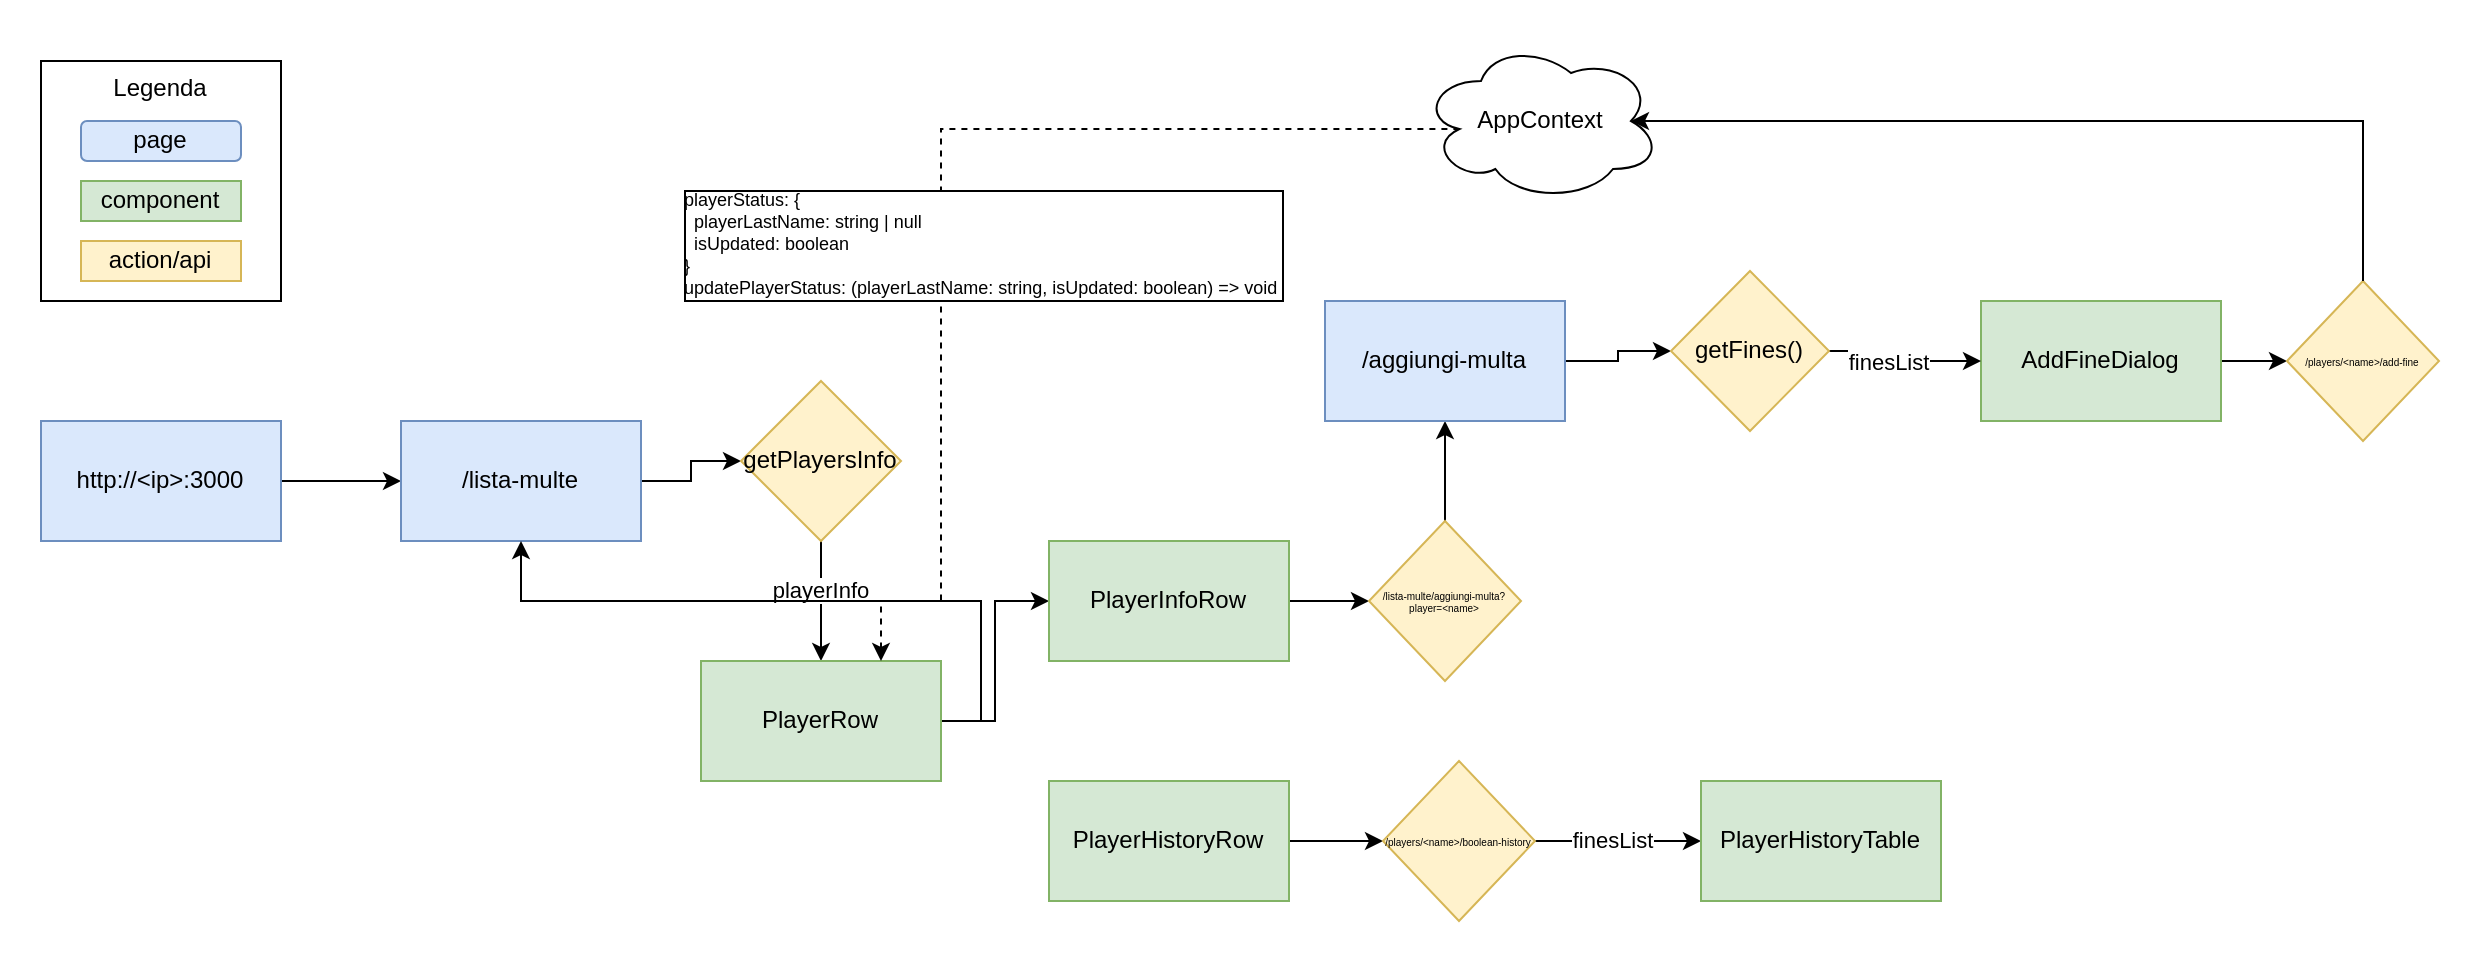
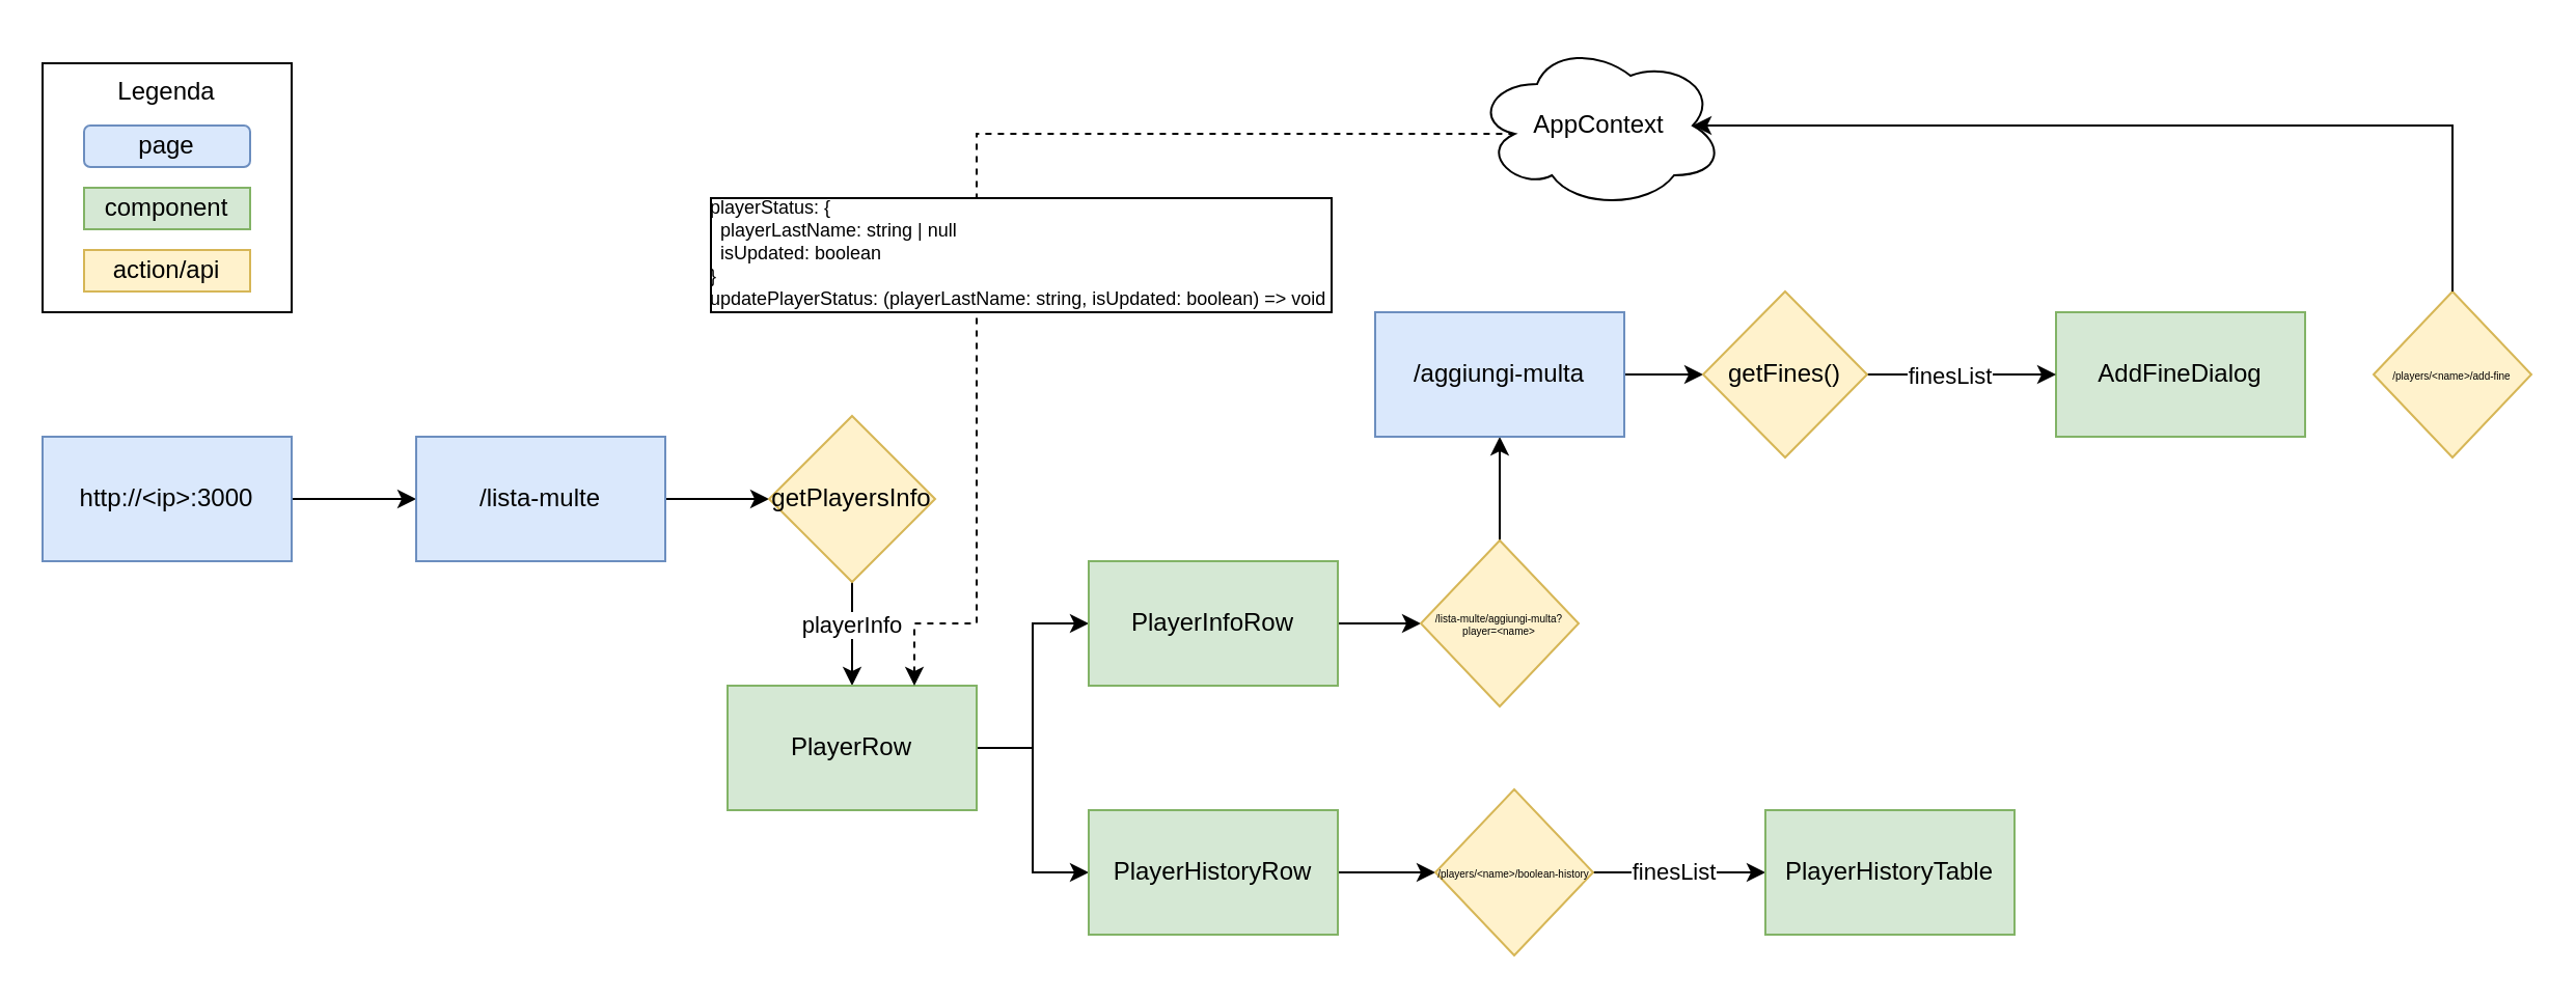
- <mxCell id="24" value="getFines()" style="rhombus;whiteSpace=wrap;html=1;fontSize=12;fillColor=#fff2cc;strokeColor=#d6b656;" vertex="1" parent="1"><mxGeometry x="835" y="135" width="79" height="80" as="geometry" /></mxCell>
+ <mxCell id="24" value="getFines()" style="rhombus;whiteSpace=wrap;html=1;fontSize=12;fillColor=#fff2cc;strokeColor=#d6b656;" vertex="1" parent="1"><mxGeometry x="820" y="140" width="79" height="80" as="geometry" /></mxCell>
- <mxCell id="20" style="edgeStyle=orthogonalEdgeStyle;rounded=0;orthogonalLoop=1;jettySize=auto;html=1;exitX=1;exitY=0.5;exitDx=0;exitDy=0;entryX=0;entryY=0.5;entryDx=0;entryDy=0;" edge="1" parent="1" source="21" target="33"><mxGeometry relative="1" as="geometry" /></mxCell>
- <mxCell id="8" value="getPlayersInfo" style="rhombus;whiteSpace=wrap;html=1;fillColor=#fff2cc;strokeColor=#d6b656;" vertex="1" parent="1"><mxGeometry x="370" y="190" width="80" height="80" as="geometry" /></mxCell>
+ <mxCell id="8" value="getPlayersInfo" style="rhombus;whiteSpace=wrap;html=1;fillColor=#fff2cc;strokeColor=#d6b656;" vertex="1" parent="1"><mxGeometry x="370" y="200" width="80" height="80" as="geometry" /></mxCell>
- <mxCell id="10" style="edgeStyle=orthogonalEdgeStyle;rounded=0;orthogonalLoop=1;jettySize=auto;html=1;exitX=1;exitY=0.5;exitDx=0;exitDy=0;" edge="1" parent="1" source="11" target="5"><mxGeometry relative="1" as="geometry" /></mxCell>
+ <mxCell id="10" style="edgeStyle=orthogonalEdgeStyle;rounded=0;orthogonalLoop=1;jettySize=auto;html=1;exitX=1;exitY=0.5;exitDx=0;exitDy=0;entryX=0;entryY=0.5;entryDx=0;entryDy=0;" edge="1" parent="1" source="11" target="15"><mxGeometry relative="1" as="geometry" /></mxCell>
